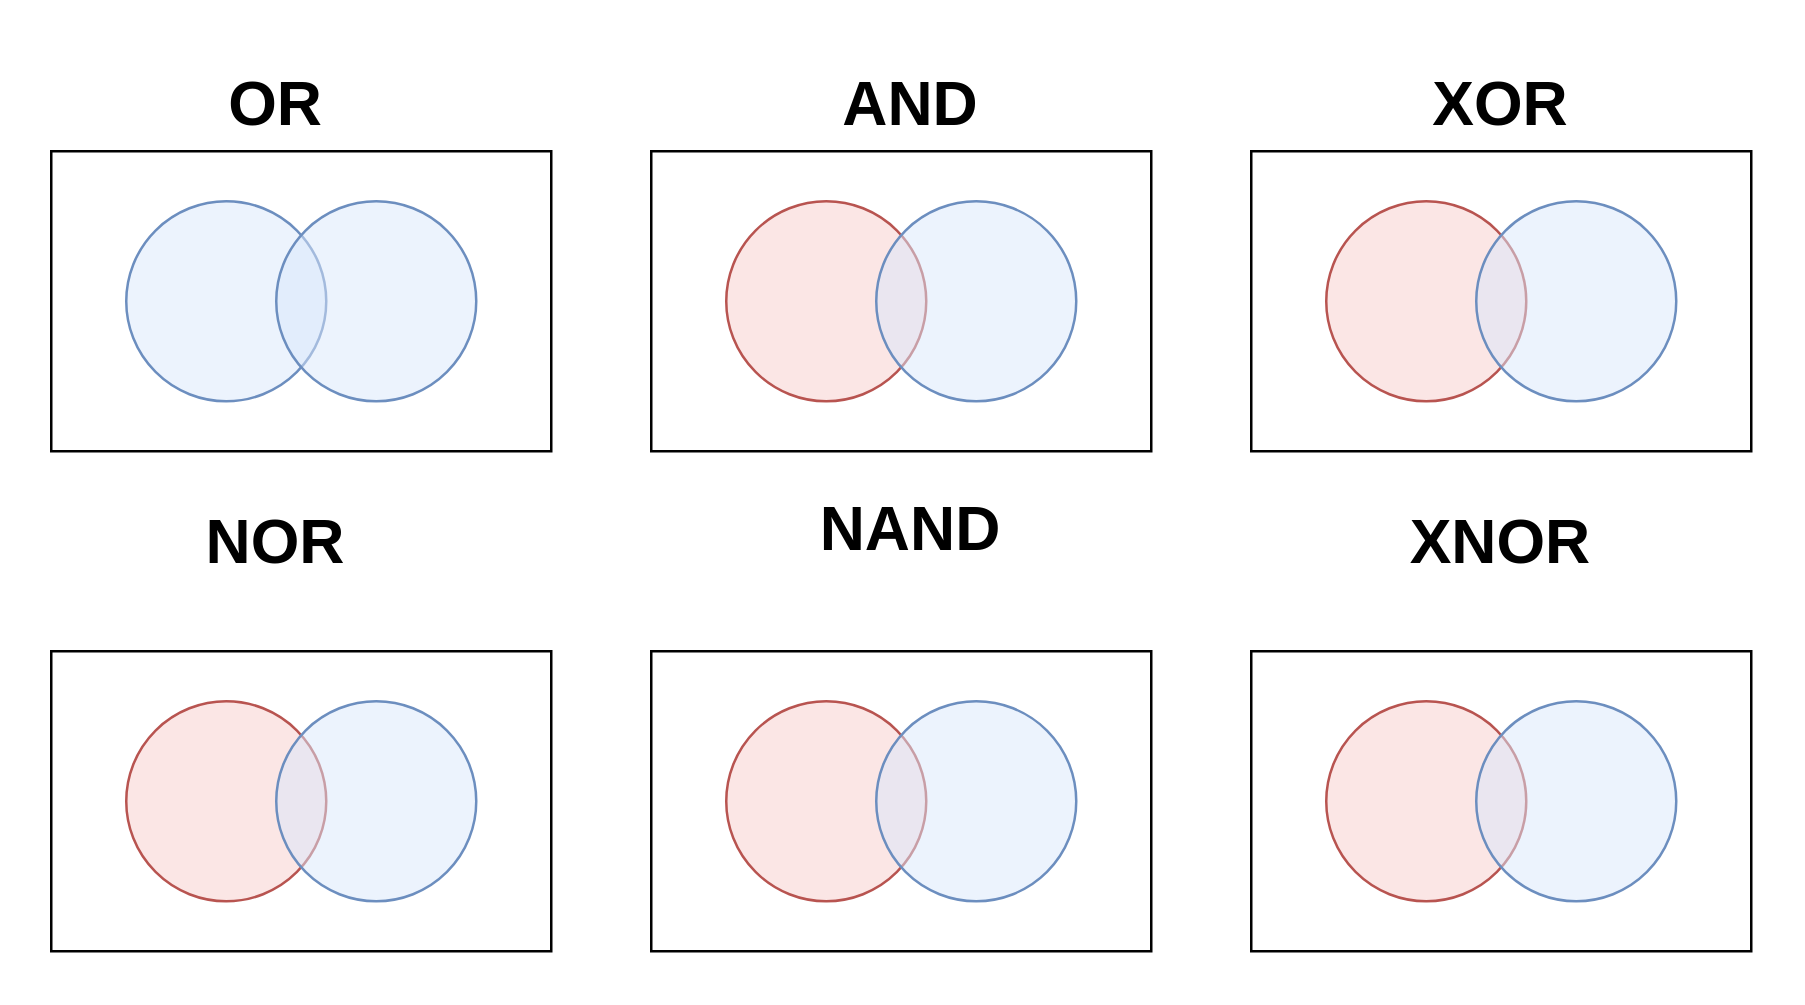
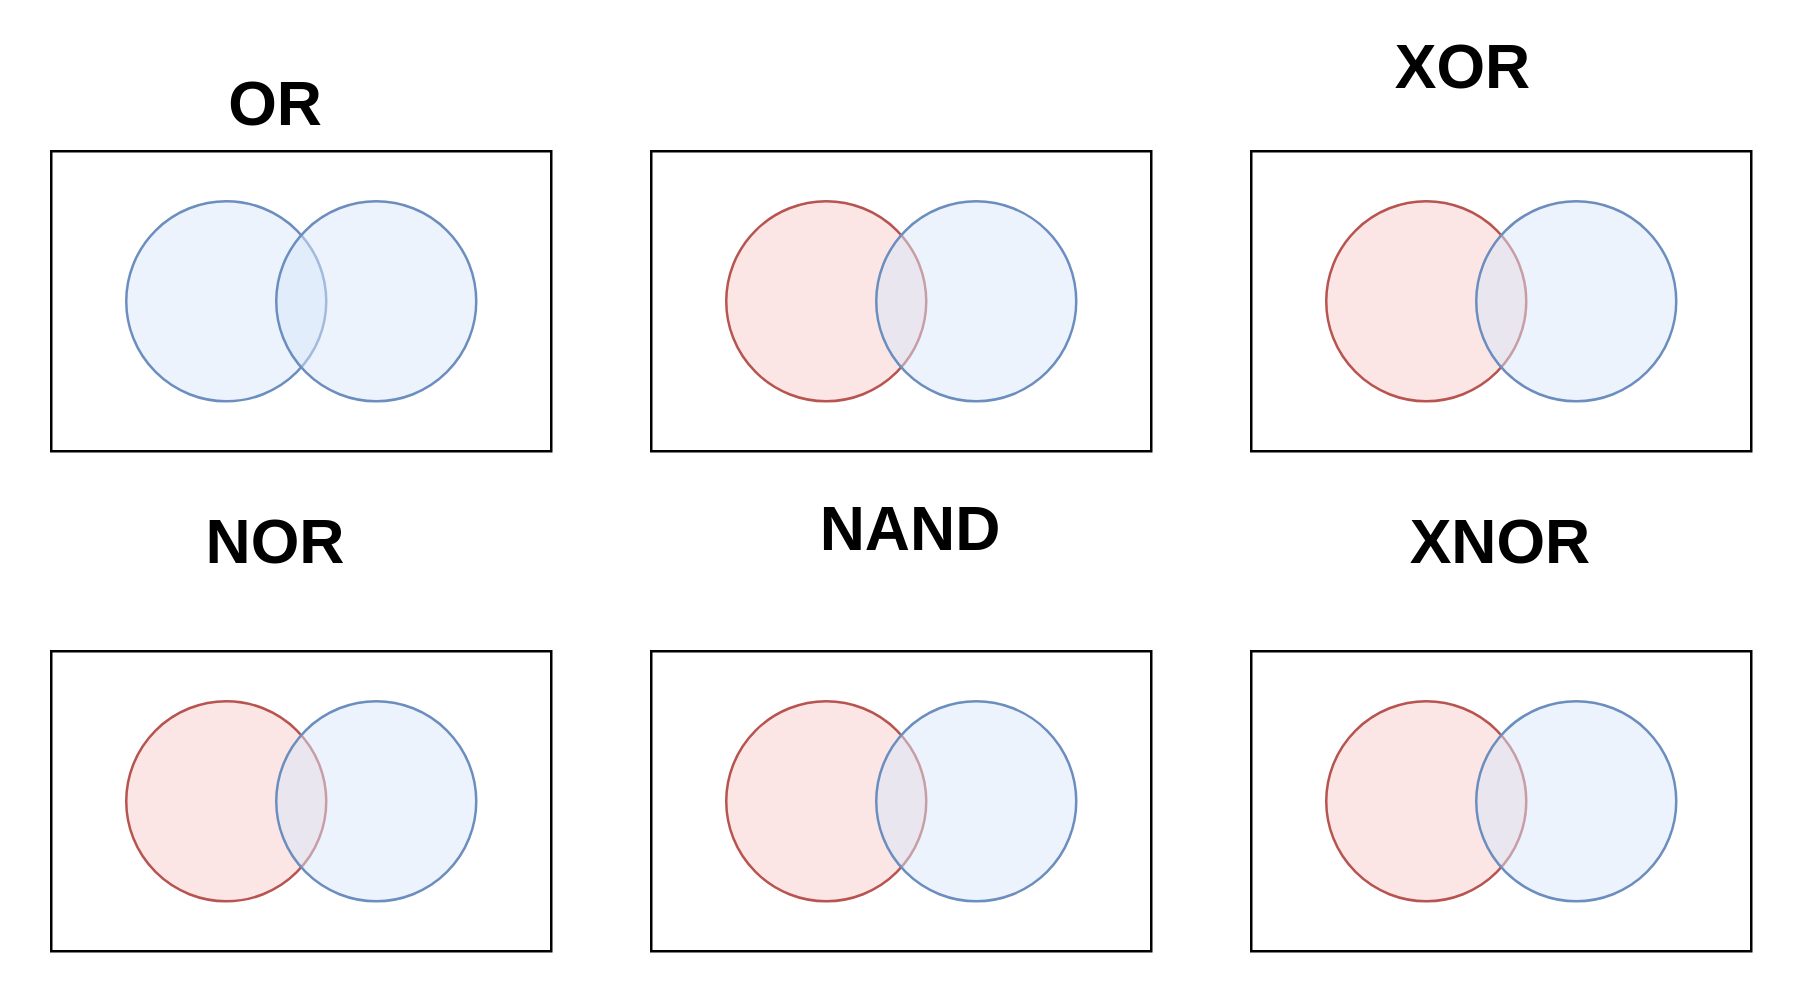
- <mxCell id="21" value="AND" style="text;html=1;strokeColor=none;fillColor=none;align=center;verticalAlign=middle;whiteSpace=wrap;rounded=0;fontSize=25;fontStyle=1" parent="1" vertex="1"><mxGeometry x="324" y="20" width="80" height="40" as="geometry" /></mxCell>
- <mxCell id="22" value="XOR" style="text;html=1;strokeColor=none;fillColor=none;align=center;verticalAlign=middle;whiteSpace=wrap;rounded=0;fontSize=25;fontStyle=1" parent="1" vertex="1"><mxGeometry x="560" y="20" width="80" height="40" as="geometry" /></mxCell>
+ <mxCell id="22" value="XOR" style="text;html=1;strokeColor=none;fillColor=none;align=center;verticalAlign=middle;whiteSpace=wrap;rounded=0;fontSize=25;fontStyle=1" parent="1" vertex="1"><mxGeometry x="545" y="5" width="80" height="40" as="geometry" /></mxCell>
